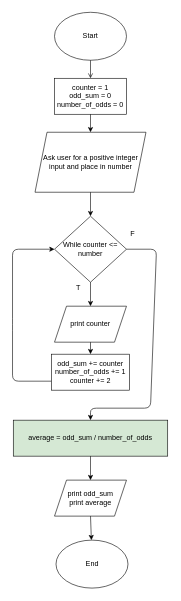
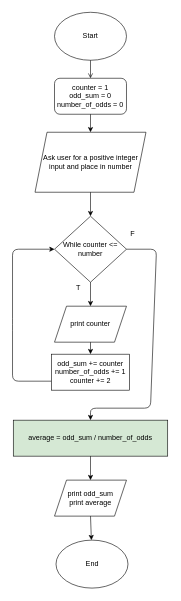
- <mxCell id="3" value="counter = 1&lt;br&gt;odd_sum = 0&lt;br&gt;number_of_odds = 0" style="rounded=0;whiteSpace=wrap;html=1;" vertex="1" parent="1"><mxGeometry x="90" y="130" width="120" height="60" as="geometry" /></mxCell>
+ <mxCell id="3" value="counter = 1&lt;br&gt;odd_sum = 0&lt;br&gt;number_of_odds = 0" style="whiteSpace=wrap;html=1;rounded=1;" vertex="1" parent="1"><mxGeometry x="90" y="130" width="120" height="60" as="geometry" /></mxCell>
